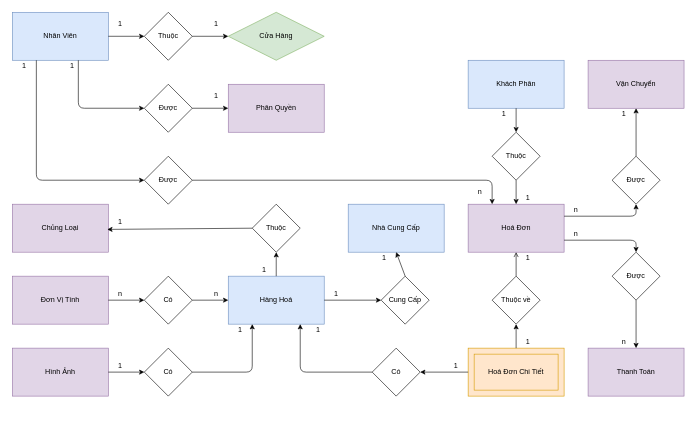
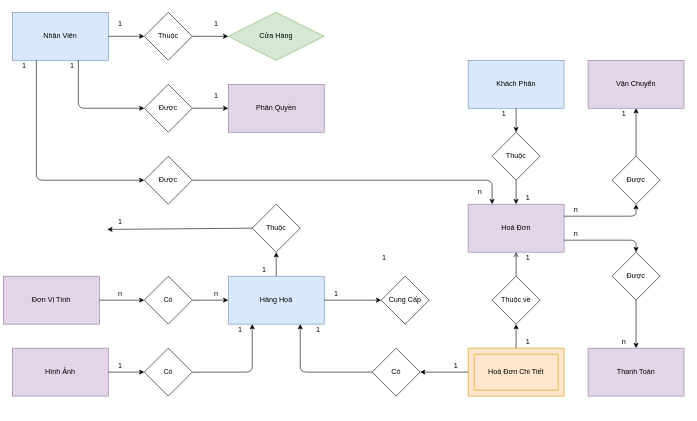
- <mxCell id="7" value="Chủng Loại" style="rounded=0;whiteSpace=wrap;html=1;fillColor=#e1d5e7;strokeColor=#9673a6;" parent="1" vertex="1"><mxGeometry y="340" width="160" height="80" as="geometry" x="20" /></mxCell>
- <mxCell id="14" value="Nhà Cung Cấp" style="rounded=0;whiteSpace=wrap;html=1;fillColor=#dae8fc;strokeColor=#6c8ebf;" parent="1" vertex="1"><mxGeometry x="580" y="340" width="160" height="80" as="geometry" /></mxCell>
- <mxCell id="55" value="" style="endArrow=classic;html=1;exitX=0.5;exitY=0;exitDx=0;exitDy=0;entryX=0.5;entryY=1;entryDx=0;entryDy=0;" edge="1" parent="1" source="15" target="14"><mxGeometry width="50" height="50" relative="1" as="geometry"><mxPoint x="510" y="450" as="sourcePoint" /><mxPoint x="560" y="400" as="targetPoint" /></mxGeometry></mxCell>
- <mxCell id="8" value="Đơn Vị Tính" style="rounded=0;whiteSpace=wrap;html=1;fillColor=#e1d5e7;strokeColor=#9673a6;" parent="1" vertex="1"><mxGeometry y="460" width="160" height="80" as="geometry" x="20" /></mxCell>
+ <mxCell id="8" value="Đơn Vị Tính" style="rounded=0;whiteSpace=wrap;html=1;fillColor=#e1d5e7;strokeColor=#9673a6;" parent="1" vertex="1"><mxGeometry x="5" y="460" width="160" height="80" as="geometry" /></mxCell>
